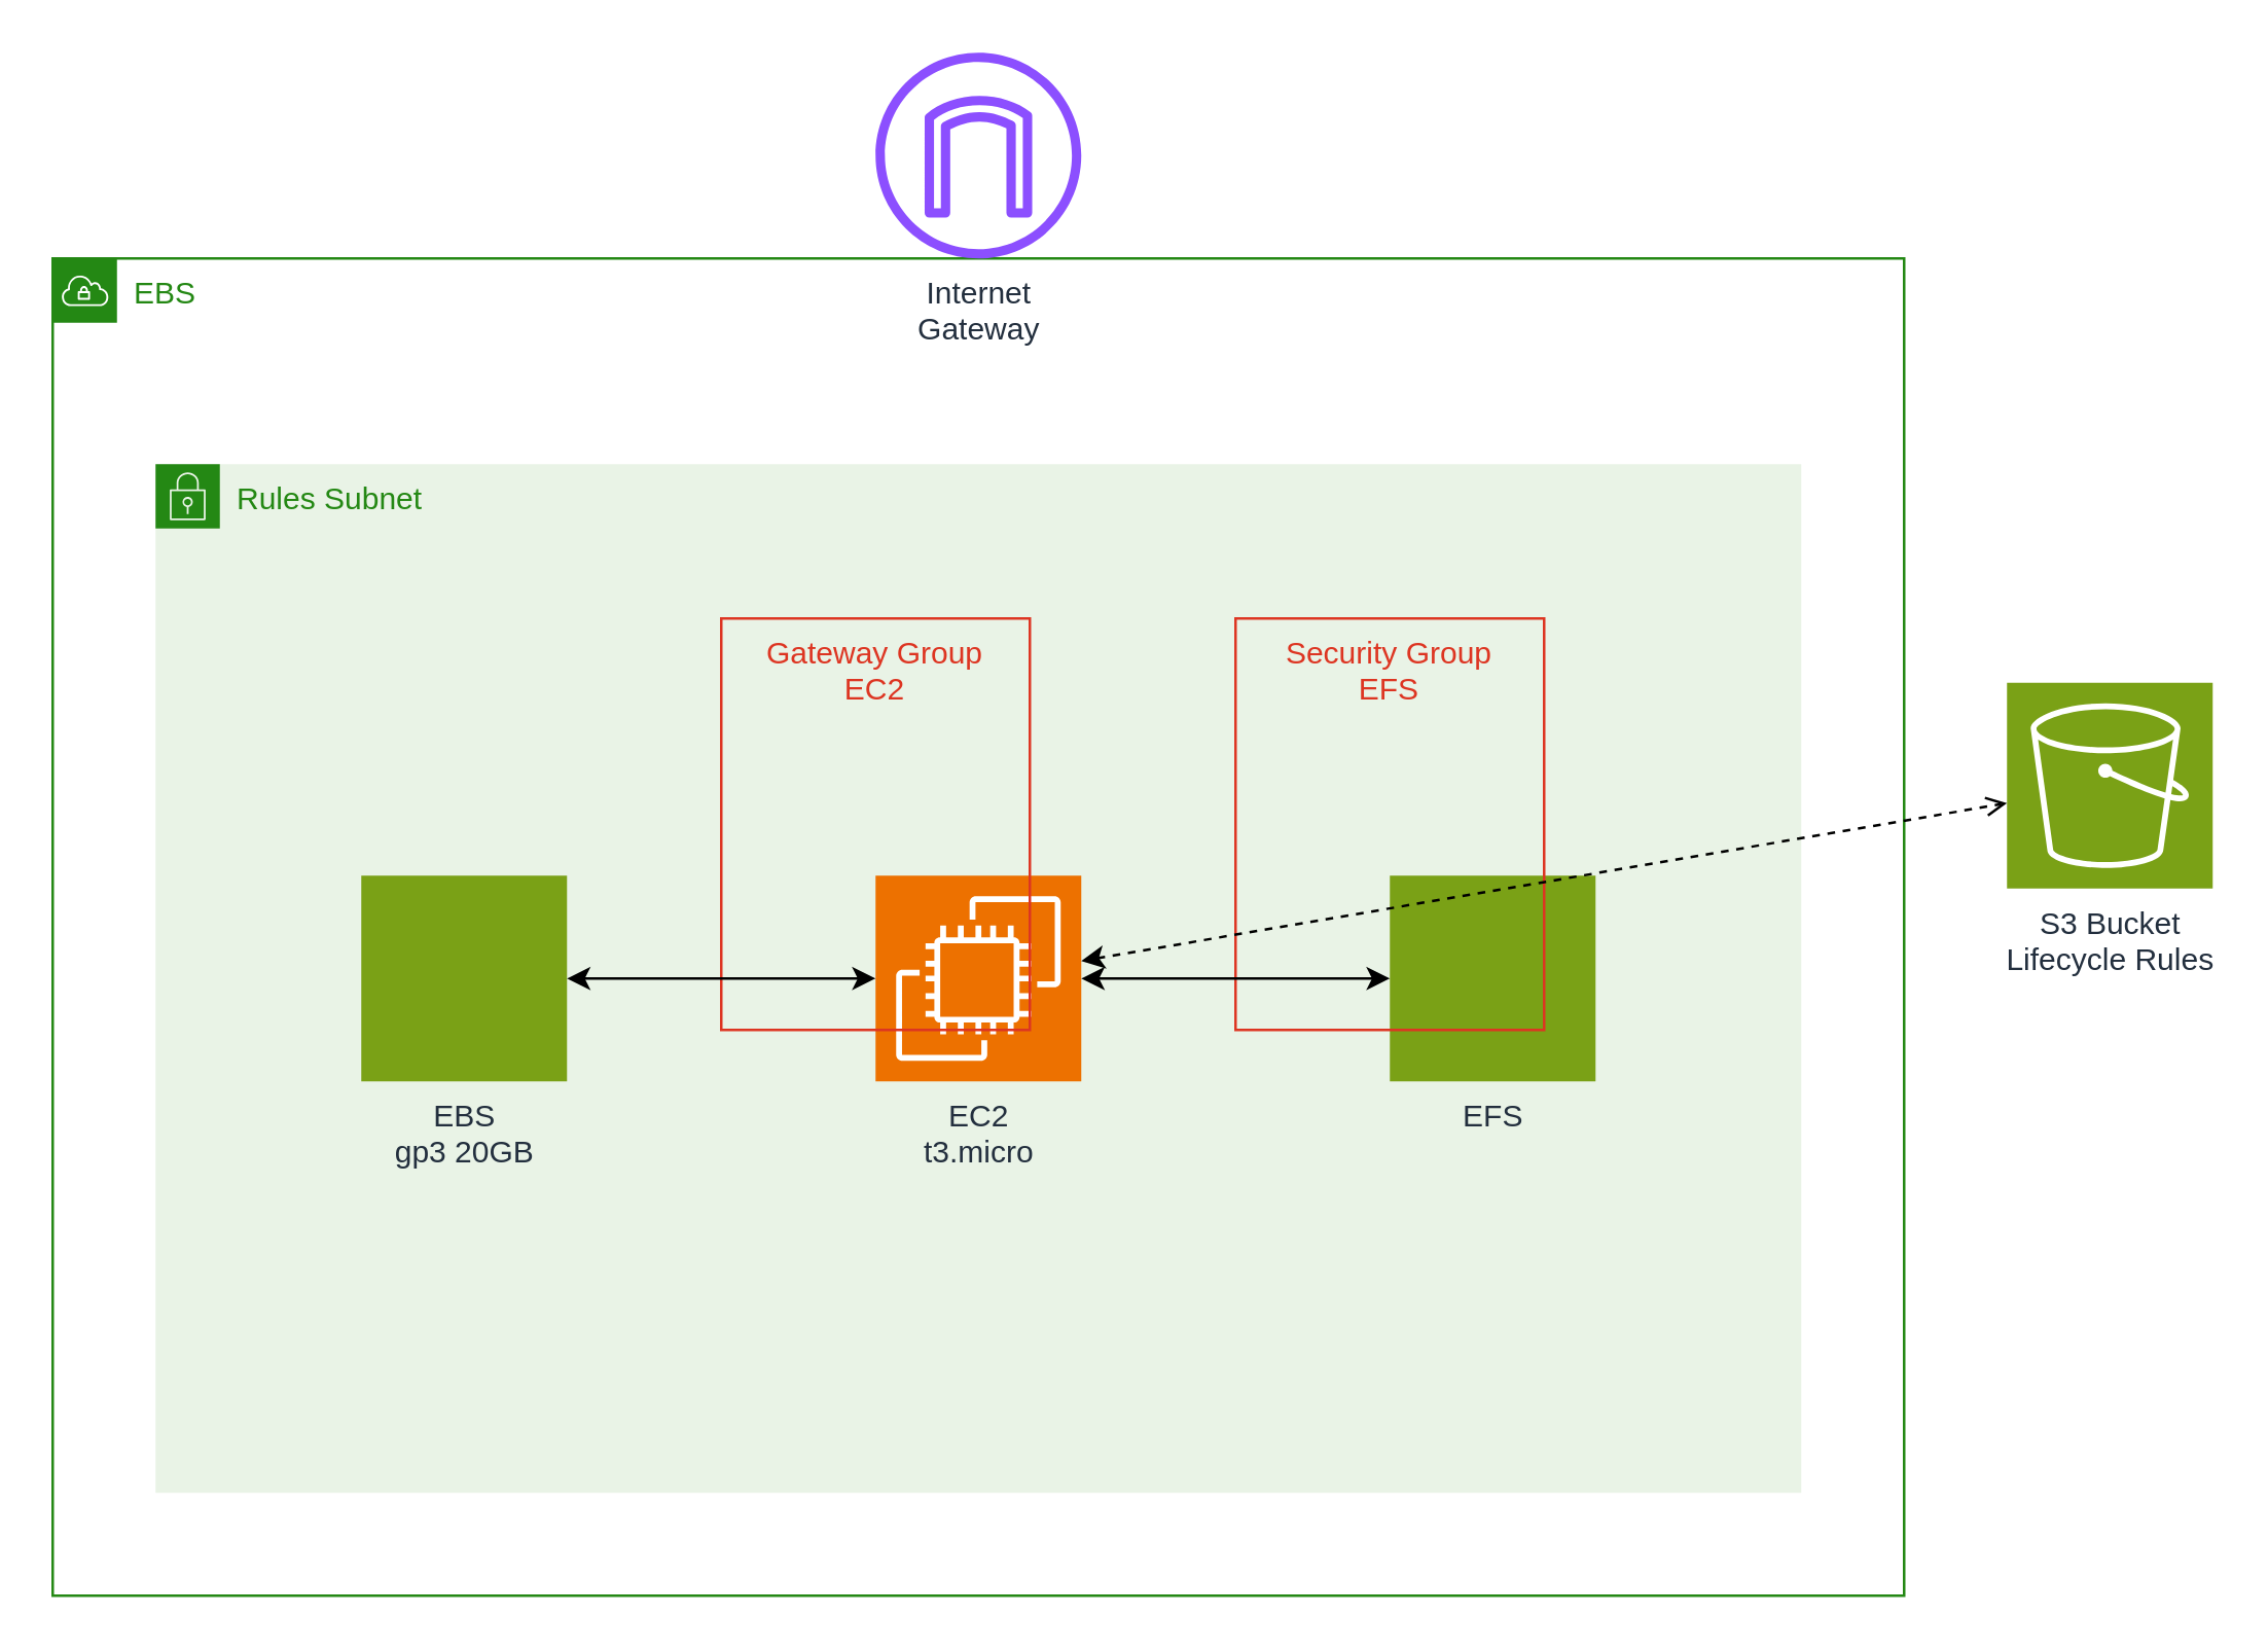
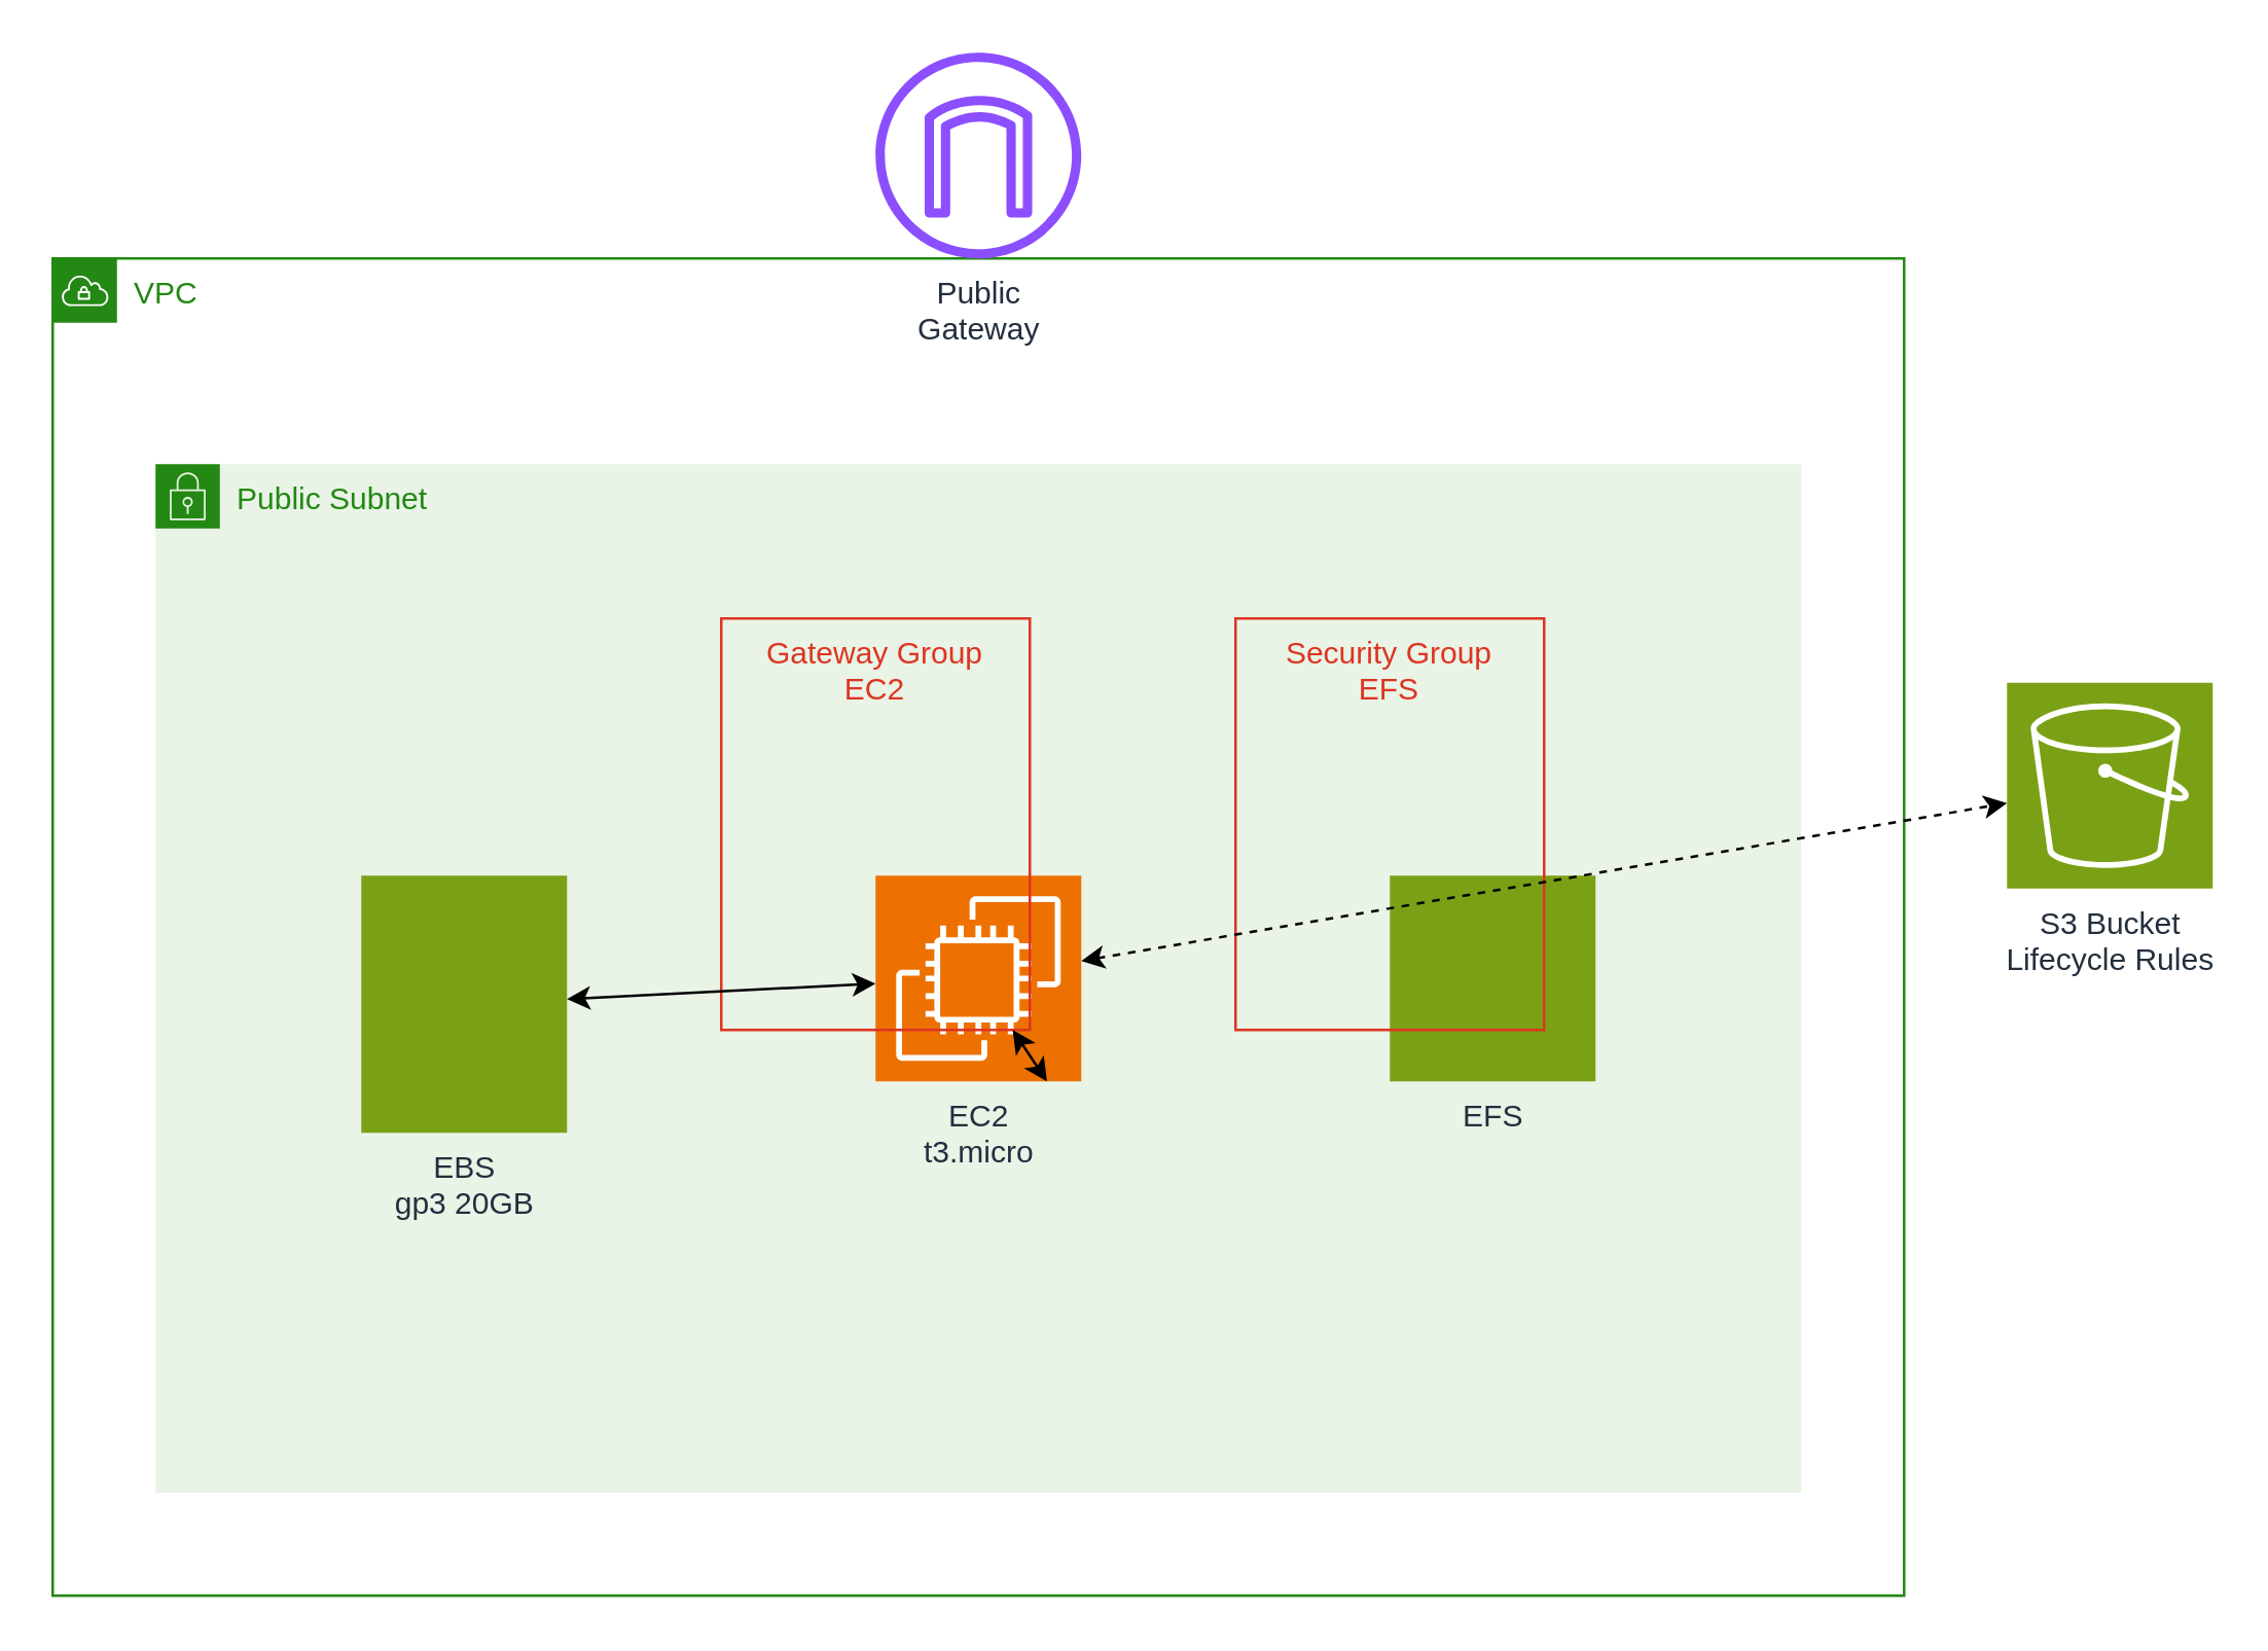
- <mxCell id="2" value="EBS" style="points=[[0,0],[0.25,0],[0.5,0],[0.75,0],[1,0],[1,0.25],[1,0.5],[1,0.75],[1,1],[0.75,1],[0.5,1],[0.25,1],[0,1],[0,0.75],[0,0.5],[0,0.25]];outlineConnect=0;gradientColor=none;html=1;whiteSpace=wrap;fontSize=12;fontStyle=0;container=1;pointerEvents=0;collapsible=0;recursiveResize=0;shape=mxgraph.aws4.group;grIcon=mxgraph.aws4.group_vpc;strokeColor=#248814;fillColor=none;verticalAlign=top;align=left;spacingLeft=30;fontColor=#248814;dashed=0;" vertex="1" parent="1"><mxGeometry x="20" y="100" width="720" height="520" as="geometry" /></mxCell>
+ <mxCell id="2" value="VPC" style="points=[[0,0],[0.25,0],[0.5,0],[0.75,0],[1,0],[1,0.25],[1,0.5],[1,0.75],[1,1],[0.75,1],[0.5,1],[0.25,1],[0,1],[0,0.75],[0,0.5],[0,0.25]];outlineConnect=0;gradientColor=none;html=1;whiteSpace=wrap;fontSize=12;fontStyle=0;container=1;pointerEvents=0;collapsible=0;recursiveResize=0;shape=mxgraph.aws4.group;grIcon=mxgraph.aws4.group_vpc;strokeColor=#248814;fillColor=none;verticalAlign=top;align=left;spacingLeft=30;fontColor=#248814;dashed=0;" vertex="1" parent="1"><mxGeometry x="20" y="100" width="720" height="520" as="geometry" /></mxCell>
- <mxCell id="7" value="Internet&#10;Gateway" style="sketch=0;outlineConnect=0;fontColor=#232F3E;gradientColor=none;fillColor=#8C4FFF;strokeColor=none;dashed=0;verticalLabelPosition=bottom;verticalAlign=top;align=center;html=1;fontSize=12;fontStyle=0;aspect=fixed;pointerEvents=1;shape=mxgraph.aws4.internet_gateway;" vertex="1" parent="1"><mxGeometry x="340" y="20" width="80" height="80" as="geometry" /></mxCell>
+ <mxCell id="7" value="Public&#10;Gateway" style="sketch=0;outlineConnect=0;fontColor=#232F3E;gradientColor=none;fillColor=#8C4FFF;strokeColor=none;dashed=0;verticalLabelPosition=bottom;verticalAlign=top;align=center;html=1;fontSize=12;fontStyle=0;aspect=fixed;pointerEvents=1;shape=mxgraph.aws4.internet_gateway;" vertex="1" parent="1"><mxGeometry x="340" y="20" width="80" height="80" as="geometry" /></mxCell>
- <mxCell id="3" value="Rules Subnet" style="points=[[0,0],[0.25,0],[0.5,0],[0.75,0],[1,0],[1,0.25],[1,0.5],[1,0.75],[1,1],[0.75,1],[0.5,1],[0.25,1],[0,1],[0,0.75],[0,0.5],[0,0.25]];outlineConnect=0;gradientColor=none;html=1;whiteSpace=wrap;fontSize=12;fontStyle=0;container=1;pointerEvents=0;collapsible=0;recursiveResize=0;shape=mxgraph.aws4.group;grIcon=mxgraph.aws4.group_security_group;grStroke=0;strokeColor=#248814;fillColor=#E9F3E6;verticalAlign=top;align=left;spacingLeft=30;fontColor=#248814;dashed=0;" vertex="1" parent="2"><mxGeometry x="40" y="80" width="640" height="400" as="geometry" /></mxCell>
+ <mxCell id="3" value="Public Subnet" style="points=[[0,0],[0.25,0],[0.5,0],[0.75,0],[1,0],[1,0.25],[1,0.5],[1,0.75],[1,1],[0.75,1],[0.5,1],[0.25,1],[0,1],[0,0.75],[0,0.5],[0,0.25]];outlineConnect=0;gradientColor=none;html=1;whiteSpace=wrap;fontSize=12;fontStyle=0;container=1;pointerEvents=0;collapsible=0;recursiveResize=0;shape=mxgraph.aws4.group;grIcon=mxgraph.aws4.group_security_group;grStroke=0;strokeColor=#248814;fillColor=#E9F3E6;verticalAlign=top;align=left;spacingLeft=30;fontColor=#248814;dashed=0;" vertex="1" parent="2"><mxGeometry x="40" y="80" width="640" height="400" as="geometry" /></mxCell>
- <mxCell id="13" value="" style="endArrow=open;startArrow=classic;html=1;rounded=0;dashed=1;" edge="1" parent="1" source="4" target="8"><mxGeometry width="50" height="50" relative="1" as="geometry" /></mxCell>
+ <mxCell id="13" value="" style="endArrow=classic;startArrow=classic;html=1;rounded=0;dashed=1;" edge="1" parent="1" source="4" target="8"><mxGeometry width="50" height="50" relative="1" as="geometry" /></mxCell>
- <mxCell id="6" value="EBS&#10;gp3 20GB" style="sketch=0;points=[[0,0,0],[0.25,0,0],[0.5,0,0],[0.75,0,0],[1,0,0],[0,1,0],[0.25,1,0],[0.5,1,0],[0.75,1,0],[1,1,0],[0,0.25,0],[0,0.5,0],[0,0.75,0],[1,0.25,0],[1,0.5,0],[1,0.75,0]];outlineConnect=0;fontColor=#232F3E;fillColor=#7AA116;strokeColor=#ffffff;dashed=0;verticalLabelPosition=bottom;verticalAlign=top;align=center;html=1;fontSize=12;fontStyle=0;aspect=fixed;shape=mxgraph.aws4.resourceIcon;resIcon=mxgraph.aws4.ebs;" vertex="1" parent="3"><mxGeometry x="80" y="160" width="80" height="80" as="geometry" /></mxCell>
+ <mxCell id="6" value="EBS&#10;gp3 20GB" style="sketch=0;points=[[0,0,0],[0.25,0,0],[0.5,0,0],[0.75,0,0],[1,0,0],[0,1,0],[0.25,1,0],[0.5,1,0],[0.75,1,0],[1,1,0],[0,0.25,0],[0,0.5,0],[0,0.75,0],[1,0.25,0],[1,0.5,0],[1,0.75,0]];outlineConnect=0;fontColor=#232F3E;fillColor=#7AA116;strokeColor=#ffffff;dashed=0;verticalLabelPosition=bottom;verticalAlign=top;align=center;html=1;fontSize=12;fontStyle=0;aspect=fixed;shape=mxgraph.aws4.resourceIcon;resIcon=mxgraph.aws4.ebs;" vertex="1" parent="3"><mxGeometry x="80" y="160" width="80" height="100" as="geometry" /></mxCell>
- <mxCell id="12" value="" style="endArrow=classic;startArrow=classic;html=1;rounded=0;" edge="1" parent="1" source="4" target="5"><mxGeometry width="50" height="50" relative="1" as="geometry" /></mxCell>
+ <mxCell id="12" value="" style="endArrow=classic;startArrow=classic;html=1;rounded=0;" edge="1" parent="1" source="4" target="9"><mxGeometry width="50" height="50" relative="1" as="geometry" /></mxCell>
